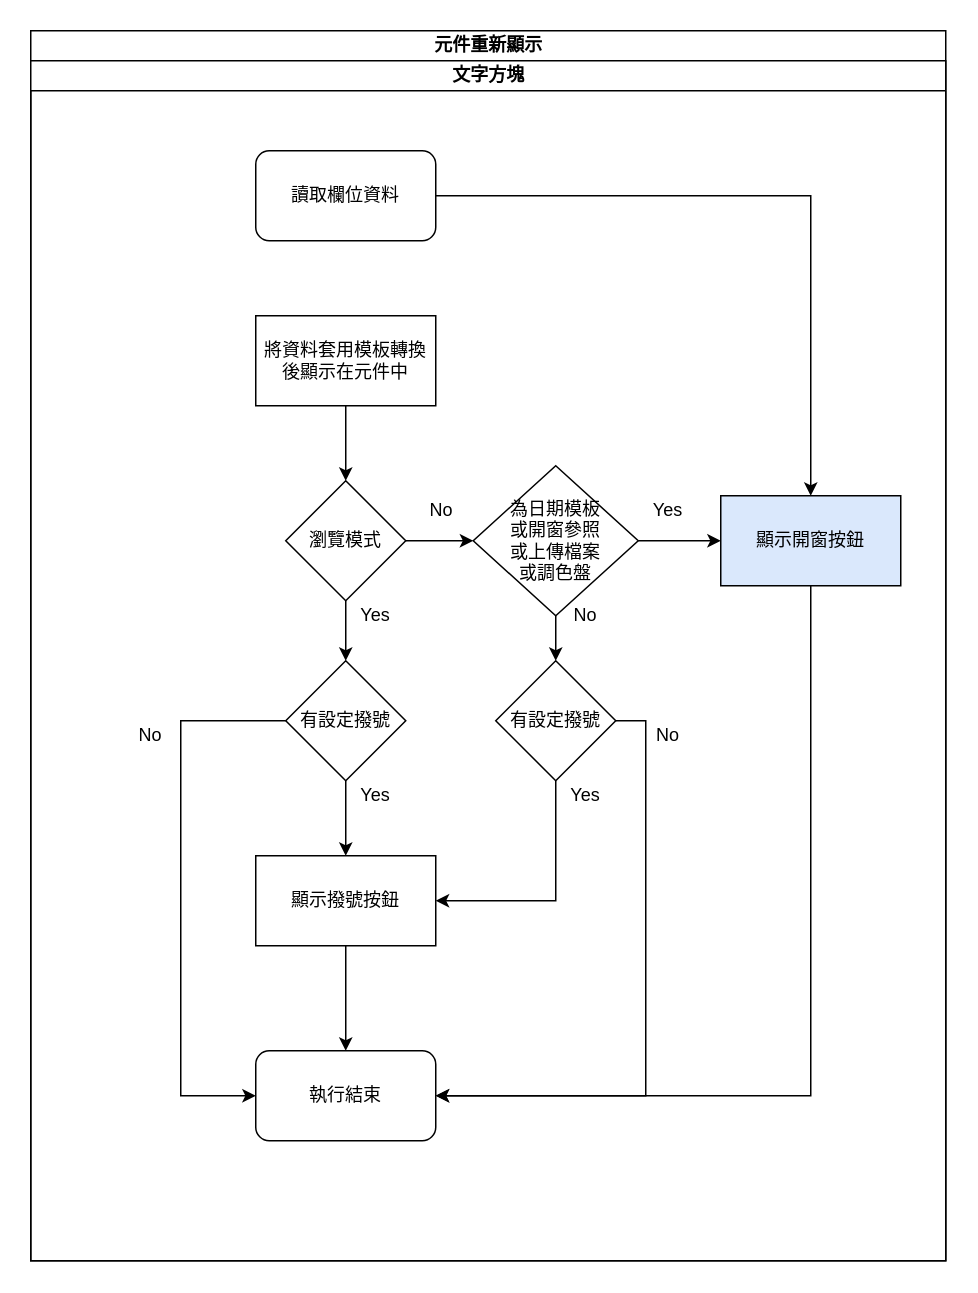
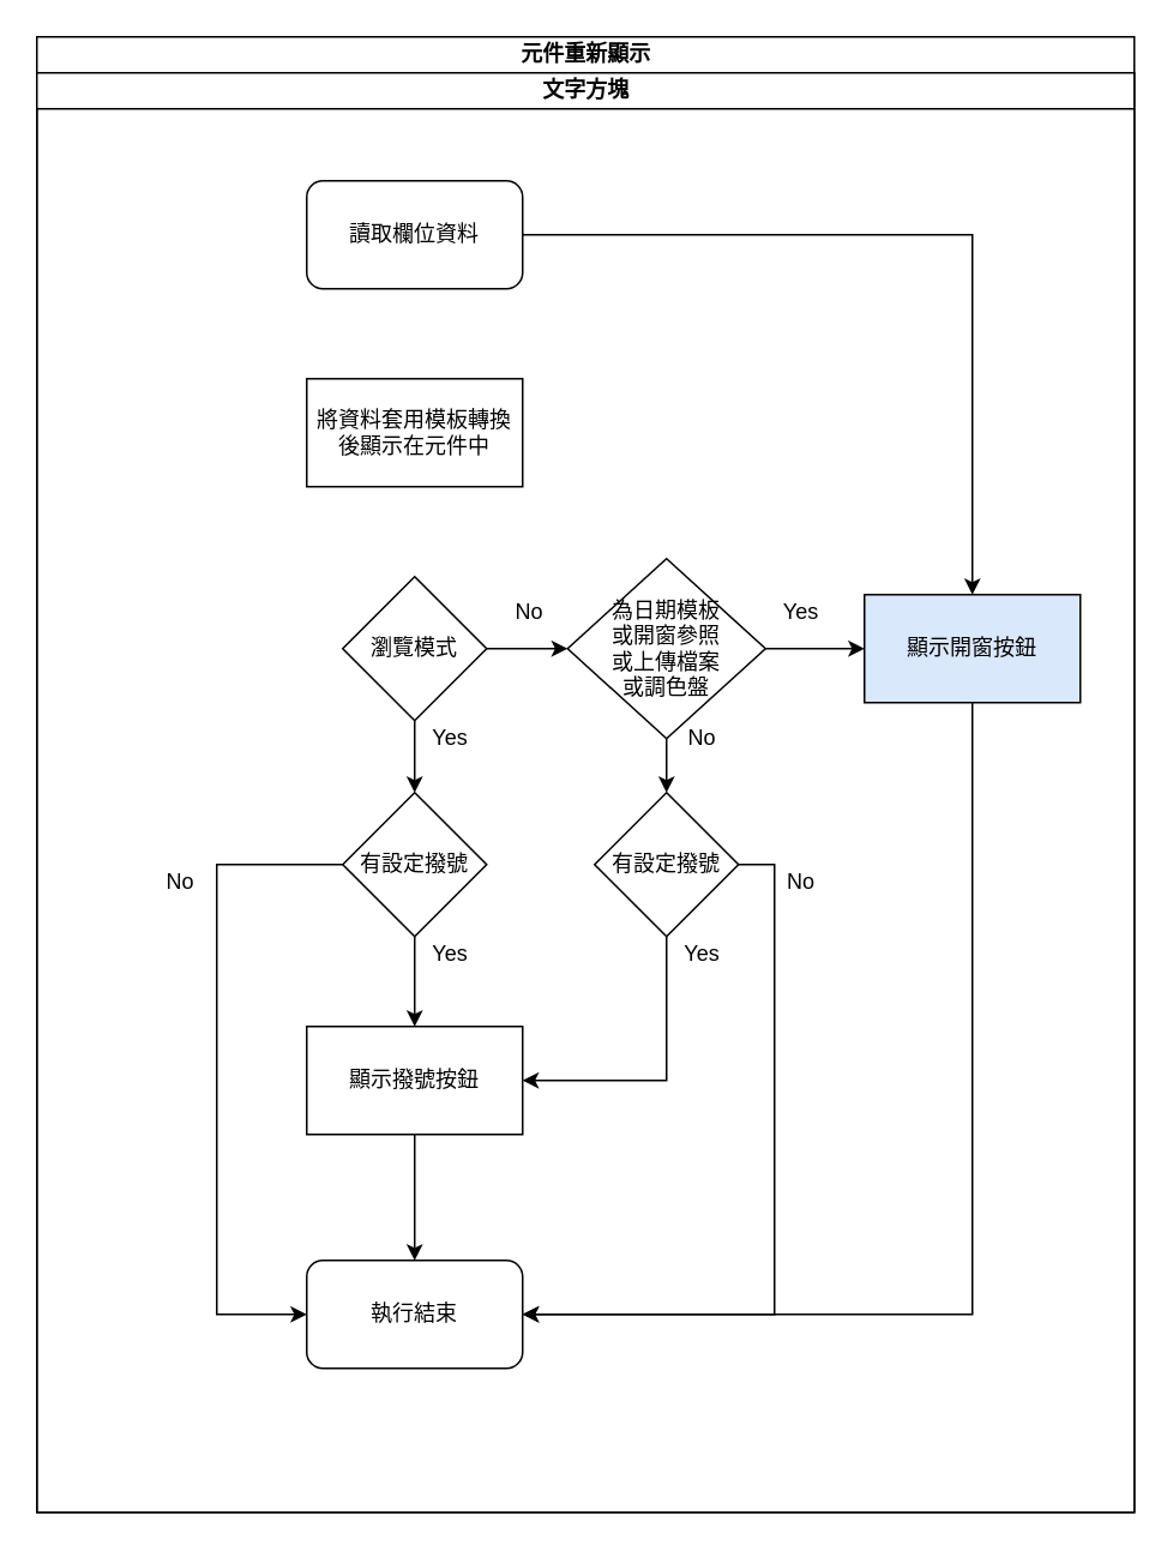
- <mxCell id="12" style="edgeStyle=orthogonalEdgeStyle;rounded=0;orthogonalLoop=1;jettySize=auto;html=1;" edge="1" parent="3" source="13" target="18"><mxGeometry relative="1" as="geometry" /></mxCell>
